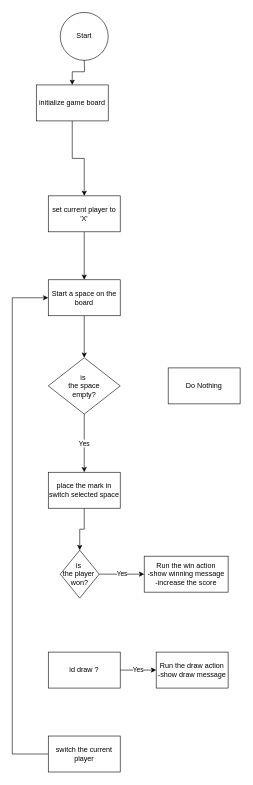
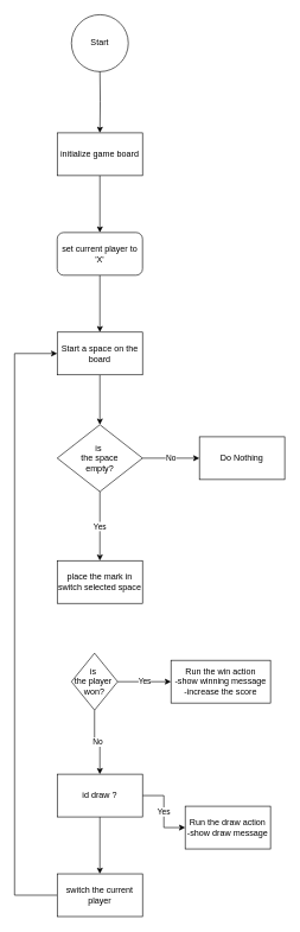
- <mxCell id="4" value="initialize game board" style="whiteSpace=wrap;html=1;" parent="1" vertex="1"><mxGeometry x="60" y="141" width="120" height="60" as="geometry" /></mxCell>
+ <mxCell id="4" value="initialize game board" style="whiteSpace=wrap;html=1;" parent="1" vertex="1"><mxGeometry x="80" y="186" width="120" height="60" as="geometry" /></mxCell>
- <mxCell id="7" value="set current player to 'X'" style="whiteSpace=wrap;html=1;" parent="1" vertex="1"><mxGeometry x="80" y="326" width="120" height="60" as="geometry" /></mxCell>
+ <mxCell id="7" value="set current player to 'X'" style="whiteSpace=wrap;html=1;rounded=1;" parent="1" vertex="1"><mxGeometry x="80" y="326" width="120" height="60" as="geometry" /></mxCell>
+ <mxCell id="10" value="No" style="edgeStyle=orthogonalEdgeStyle;rounded=0;orthogonalLoop=1;jettySize=auto;html=1;" parent="1" source="12" target="13" edge="1"><mxGeometry relative="1" as="geometry" /></mxCell>
- <mxCell id="14" value="" style="edgeStyle=orthogonalEdgeStyle;rounded=0;orthogonalLoop=1;jettySize=auto;html=1;" parent="1" source="15" target="22" edge="1"><mxGeometry relative="1" as="geometry" /></mxCell>
+ <mxCell id="17" value="No" style="edgeStyle=orthogonalEdgeStyle;rounded=0;orthogonalLoop=1;jettySize=auto;html=1;" parent="1" source="22" target="21" edge="1"><mxGeometry relative="1" as="geometry" /></mxCell>
- <mxCell id="25" value="Run the draw action&lt;div data--h-bstatus=&quot;0OBSERVED&quot;&gt;-show draw message&lt;/div&gt;" style="rounded=0;whiteSpace=wrap;html=1;" parent="1" vertex="1"><mxGeometry x="260" y="1087" width="120" height="60" as="geometry" /></mxCell>
+ <mxCell id="25" value="Run the draw action&lt;div data--h-bstatus=&quot;0OBSERVED&quot;&gt;-show draw message&lt;/div&gt;" style="rounded=0;whiteSpace=wrap;html=1;" parent="1" vertex="1"><mxGeometry x="260" y="1132" width="120" height="60" as="geometry" /></mxCell>
+ <mxCell id="20" value="" style="edgeStyle=orthogonalEdgeStyle;rounded=0;orthogonalLoop=1;jettySize=auto;html=1;" parent="1" source="21" target="24" edge="1"><mxGeometry relative="1" as="geometry" /></mxCell>
